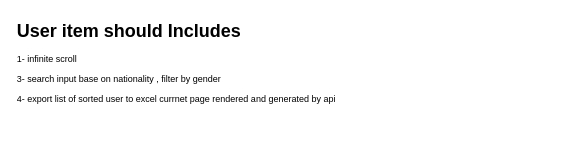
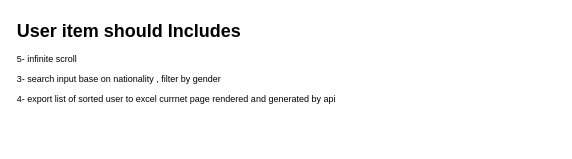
- <mxCell id="2" value="&lt;h1 style=&quot;margin-top: 0px;&quot;&gt;&lt;font style=&quot;color: light-dark(rgb(0, 0, 0), rgb(255, 255, 255));&quot;&gt;User item should Includes&lt;/font&gt;&lt;/h1&gt;&lt;p&gt;&lt;font style=&quot;color: light-dark(rgb(0, 0, 0), rgb(255, 255, 255));&quot;&gt;1- infinite scroll&lt;/font&gt;&lt;/p&gt;&lt;p&gt;&lt;span style=&quot;background-color: transparent;&quot;&gt;3- search input base on nationality , filter by gender&lt;/span&gt;&lt;/p&gt;&lt;p&gt;&lt;span style=&quot;background-color: transparent;&quot;&gt;&lt;font style=&quot;color: light-dark(rgb(0, 0, 0), rgb(255, 255, 255));&quot;&gt;4- export list of sorted user to excel currnet page rendered and generated by api&lt;/font&gt;&lt;/span&gt;&lt;/p&gt;" style="text;html=1;whiteSpace=wrap;overflow=hidden;rounded=0;" parent="1" vertex="1"><mxGeometry x="20" y="20" width="720" height="170" as="geometry" /></mxCell>
+ <mxCell id="2" value="&lt;h1 style=&quot;margin-top: 0px;&quot;&gt;&lt;font style=&quot;color: light-dark(rgb(0, 0, 0), rgb(255, 255, 255));&quot;&gt;User item should Includes&lt;/font&gt;&lt;/h1&gt;&lt;p&gt;&lt;font style=&quot;color: light-dark(rgb(0, 0, 0), rgb(255, 255, 255));&quot;&gt;5- infinite scroll&lt;/font&gt;&lt;/p&gt;&lt;p&gt;&lt;span style=&quot;background-color: transparent;&quot;&gt;3- search input base on nationality , filter by gender&lt;/span&gt;&lt;/p&gt;&lt;p&gt;&lt;span style=&quot;background-color: transparent;&quot;&gt;&lt;font style=&quot;color: light-dark(rgb(0, 0, 0), rgb(255, 255, 255));&quot;&gt;4- export list of sorted user to excel currnet page rendered and generated by api&lt;/font&gt;&lt;/span&gt;&lt;/p&gt;" style="text;html=1;whiteSpace=wrap;overflow=hidden;rounded=0;" parent="1" vertex="1"><mxGeometry x="20" y="20" width="720" height="170" as="geometry" /></mxCell>
